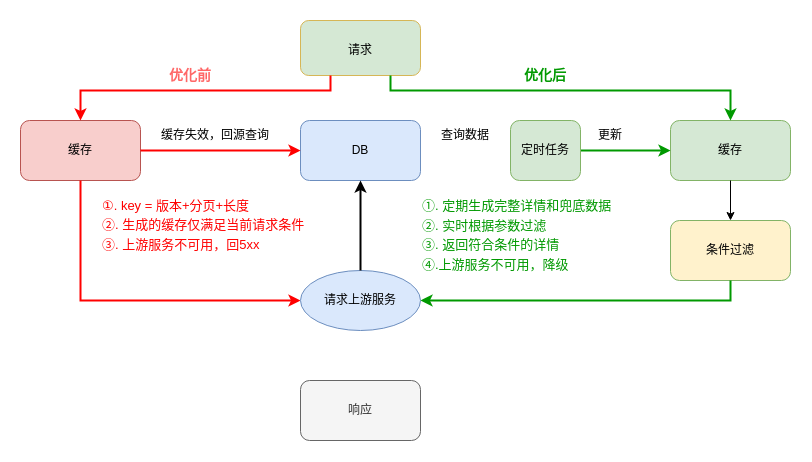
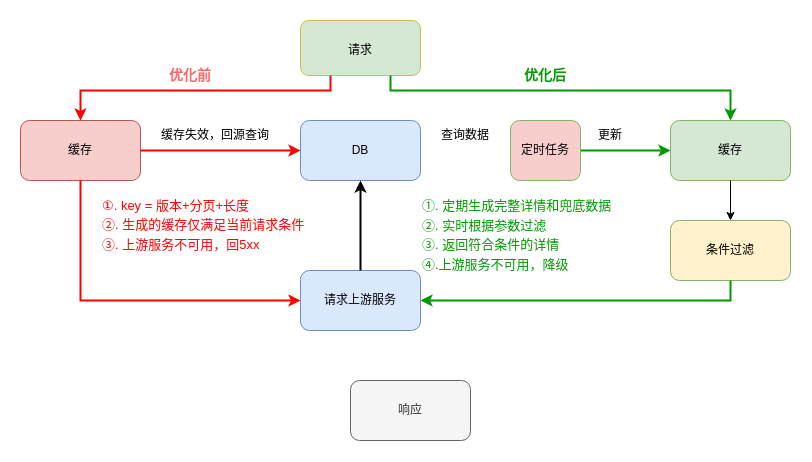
- <mxCell id="7" value="&lt;font style=&quot;font-size: 12px;&quot;&gt;定时任务&lt;/font&gt;" style="rounded=1;whiteSpace=wrap;html=1;fontSize=12;fillColor=#d5e8d4;strokeColor=#82b366;" vertex="1" parent="2"><mxGeometry x="490" y="100" width="70" height="60" as="geometry" /></mxCell>
+ <mxCell id="7" value="&lt;font style=&quot;font-size: 12px;&quot;&gt;定时任务&lt;/font&gt;" style="rounded=1;whiteSpace=wrap;html=1;fontSize=12;fillColor=#f8cecc;strokeColor=#82b366;" vertex="1" parent="2"><mxGeometry x="490" y="100" width="70" height="60" as="geometry" /></mxCell>
- <mxCell id="14" value="请求上游服务" style="ellipse;whiteSpace=wrap;html=1;fontSize=12;fillColor=#dae8fc;strokeColor=#6c8ebf;" vertex="1" parent="2"><mxGeometry x="280" y="250" width="120" height="60" as="geometry" /></mxCell>
+ <mxCell id="14" value="请求上游服务" style="rounded=1;whiteSpace=wrap;html=1;fontSize=12;fillColor=#dae8fc;strokeColor=#6c8ebf;" vertex="1" parent="2"><mxGeometry x="280" y="250" width="120" height="60" as="geometry" /></mxCell>
- <mxCell id="22" value="响应" style="rounded=1;whiteSpace=wrap;html=1;fontSize=12;fillColor=#f5f5f5;fontColor=#333333;strokeColor=#666666;" vertex="1" parent="1"><mxGeometry x="300" y="380" width="120" height="60" as="geometry" /></mxCell>
+ <mxCell id="22" value="响应" style="rounded=1;whiteSpace=wrap;html=1;fontSize=12;fillColor=#f5f5f5;fontColor=#333333;strokeColor=#666666;" vertex="1" parent="1"><mxGeometry x="350" y="380" width="120" height="60" as="geometry" /></mxCell>
